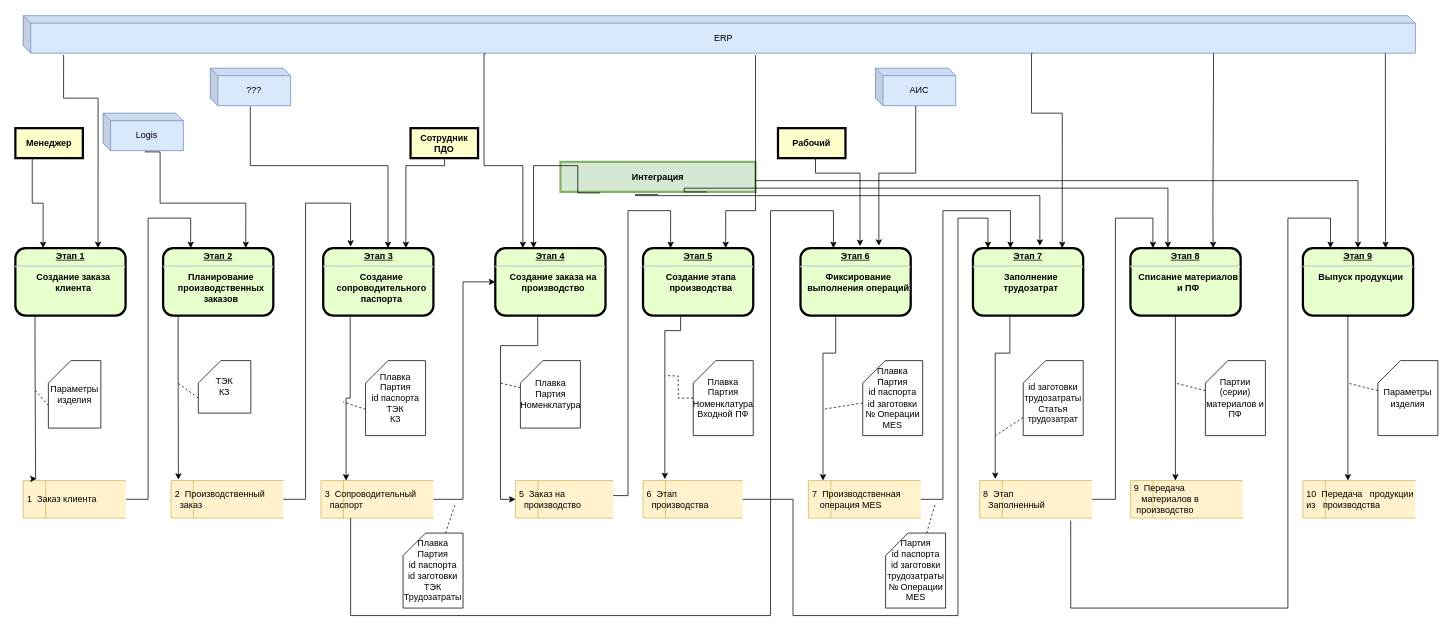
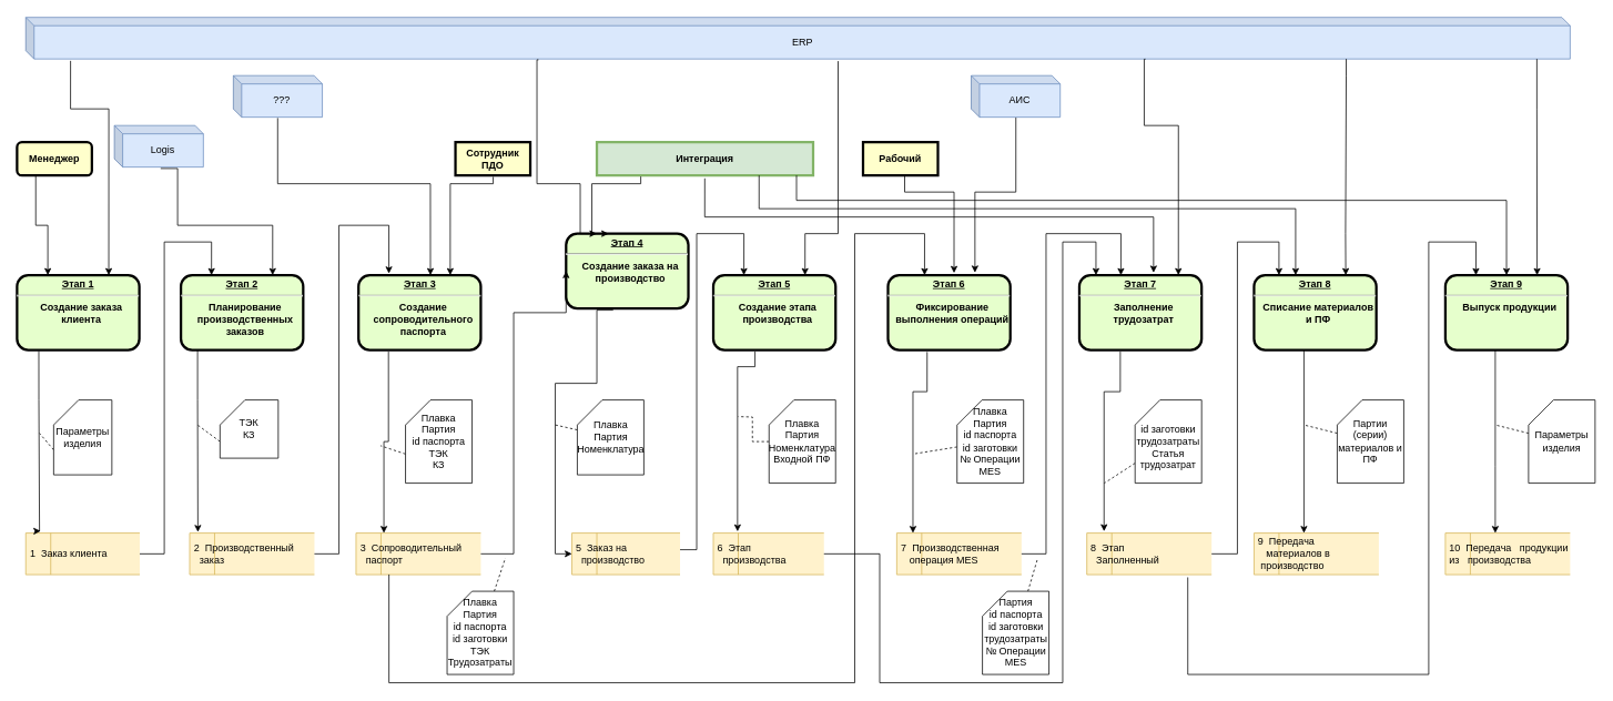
- <mxCell id="3" value="Менеджер" style="whiteSpace=wrap;align=center;verticalAlign=middle;fontStyle=1;strokeWidth=3;fillColor=#FFFFCC" parent="1" vertex="1"><mxGeometry x="20" y="170" width="90" height="40" as="geometry" /></mxCell>
+ <mxCell id="3" value="Менеджер" style="whiteSpace=wrap;align=center;verticalAlign=middle;fontStyle=1;strokeWidth=3;fillColor=#FFFFCC;rounded=1;" parent="1" vertex="1"><mxGeometry x="20" y="170" width="90" height="40" as="geometry" /></mxCell>
- <mxCell id="9" value="Интеграция" style="whiteSpace=wrap;align=center;verticalAlign=middle;fontStyle=1;strokeWidth=3;fillColor=#d5e8d4;strokeColor=#82b366;" parent="1" vertex="1"><mxGeometry x="747" y="215" width="260" height="40" as="geometry" /></mxCell>
+ <mxCell id="9" value="Интеграция" style="whiteSpace=wrap;align=center;verticalAlign=middle;fontStyle=1;strokeWidth=3;fillColor=#d5e8d4;strokeColor=#82b366;" parent="1" vertex="1"><mxGeometry x="717" y="170" width="260" height="40" as="geometry" /></mxCell>
- <mxCell id="13" value="&lt;p style=&quot;margin: 0px; margin-top: 4px; text-align: center; text-decoration: underline;&quot;&gt;&lt;strong&gt;Этап 4&lt;/strong&gt;&lt;/p&gt;&lt;hr&gt;&lt;p style=&quot;margin: 0px; margin-left: 8px;&quot;&gt;Создание заказа на производство&lt;/p&gt;" style="verticalAlign=middle;align=center;overflow=fill;fontSize=12;fontFamily=Helvetica;html=1;rounded=1;fontStyle=1;strokeWidth=3;fillColor=#E6FFCC;whiteSpace=wrap;" parent="1" vertex="1"><mxGeometry x="660" y="330" width="147" height="90" as="geometry" /></mxCell>
+ <mxCell id="13" value="&lt;p style=&quot;margin: 0px; margin-top: 4px; text-align: center; text-decoration: underline;&quot;&gt;&lt;strong&gt;Этап 4&lt;/strong&gt;&lt;/p&gt;&lt;hr&gt;&lt;p style=&quot;margin: 0px; margin-left: 8px;&quot;&gt;Создание заказа на производство&lt;/p&gt;" style="verticalAlign=middle;align=center;overflow=fill;fontSize=12;fontFamily=Helvetica;html=1;rounded=1;fontStyle=1;strokeWidth=3;fillColor=#E6FFCC;whiteSpace=wrap;" parent="1" vertex="1"><mxGeometry x="680" y="280" width="147" height="90" as="geometry" /></mxCell>
